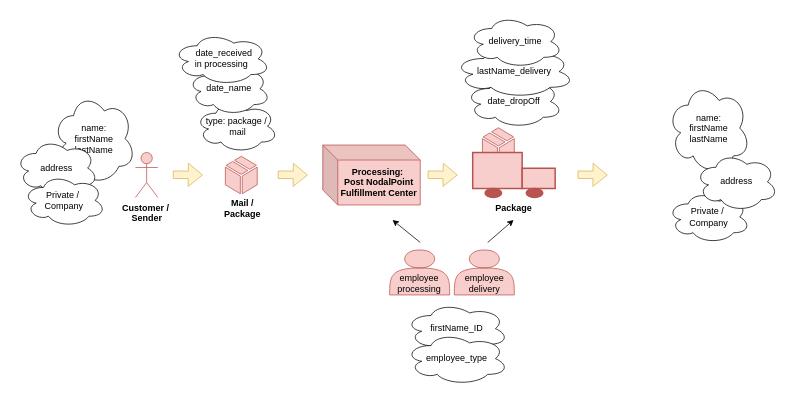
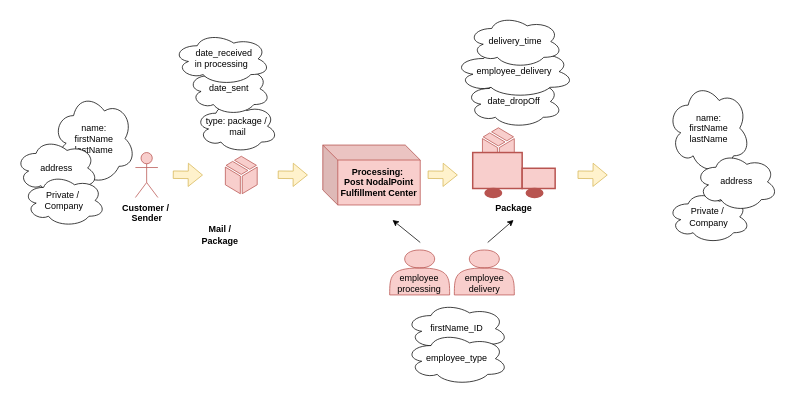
- <mxCell id="21" value="lastName_delivery" style="ellipse;shape=cloud;whiteSpace=wrap;html=1;" parent="1" vertex="1"><mxGeometry x="604.63" y="60" width="160.75" height="70" as="geometry" /></mxCell>
+ <mxCell id="21" value="employee_delivery" style="ellipse;shape=cloud;whiteSpace=wrap;html=1;" parent="1" vertex="1"><mxGeometry x="604.63" y="60" width="160.75" height="70" as="geometry" /></mxCell>
- <mxCell id="17" value="date_name" style="ellipse;shape=cloud;whiteSpace=wrap;html=1;" parent="1" vertex="1"><mxGeometry x="250" width="110" height="70" as="geometry" y="83" /></mxCell>
+ <mxCell id="17" value="date_sent" style="ellipse;shape=cloud;whiteSpace=wrap;html=1;" parent="1" vertex="1"><mxGeometry x="250" width="110" height="70" as="geometry" y="83" /></mxCell>
- <mxCell id="9" value="&lt;b&gt;Mail / Package&lt;/b&gt;" style="text;html=1;strokeColor=none;fillColor=none;align=center;verticalAlign=middle;whiteSpace=wrap;rounded=0;" parent="1" vertex="1"><mxGeometry x="302.5" y="263" width="40" height="30" as="geometry" /></mxCell>
+ <mxCell id="9" value="&lt;b&gt;Mail / Package&lt;/b&gt;" style="text;html=1;strokeColor=none;fillColor=none;align=center;verticalAlign=middle;whiteSpace=wrap;rounded=0;" parent="1" vertex="1"><mxGeometry x="272.5" y="298" width="40" height="30" as="geometry" /></mxCell>
